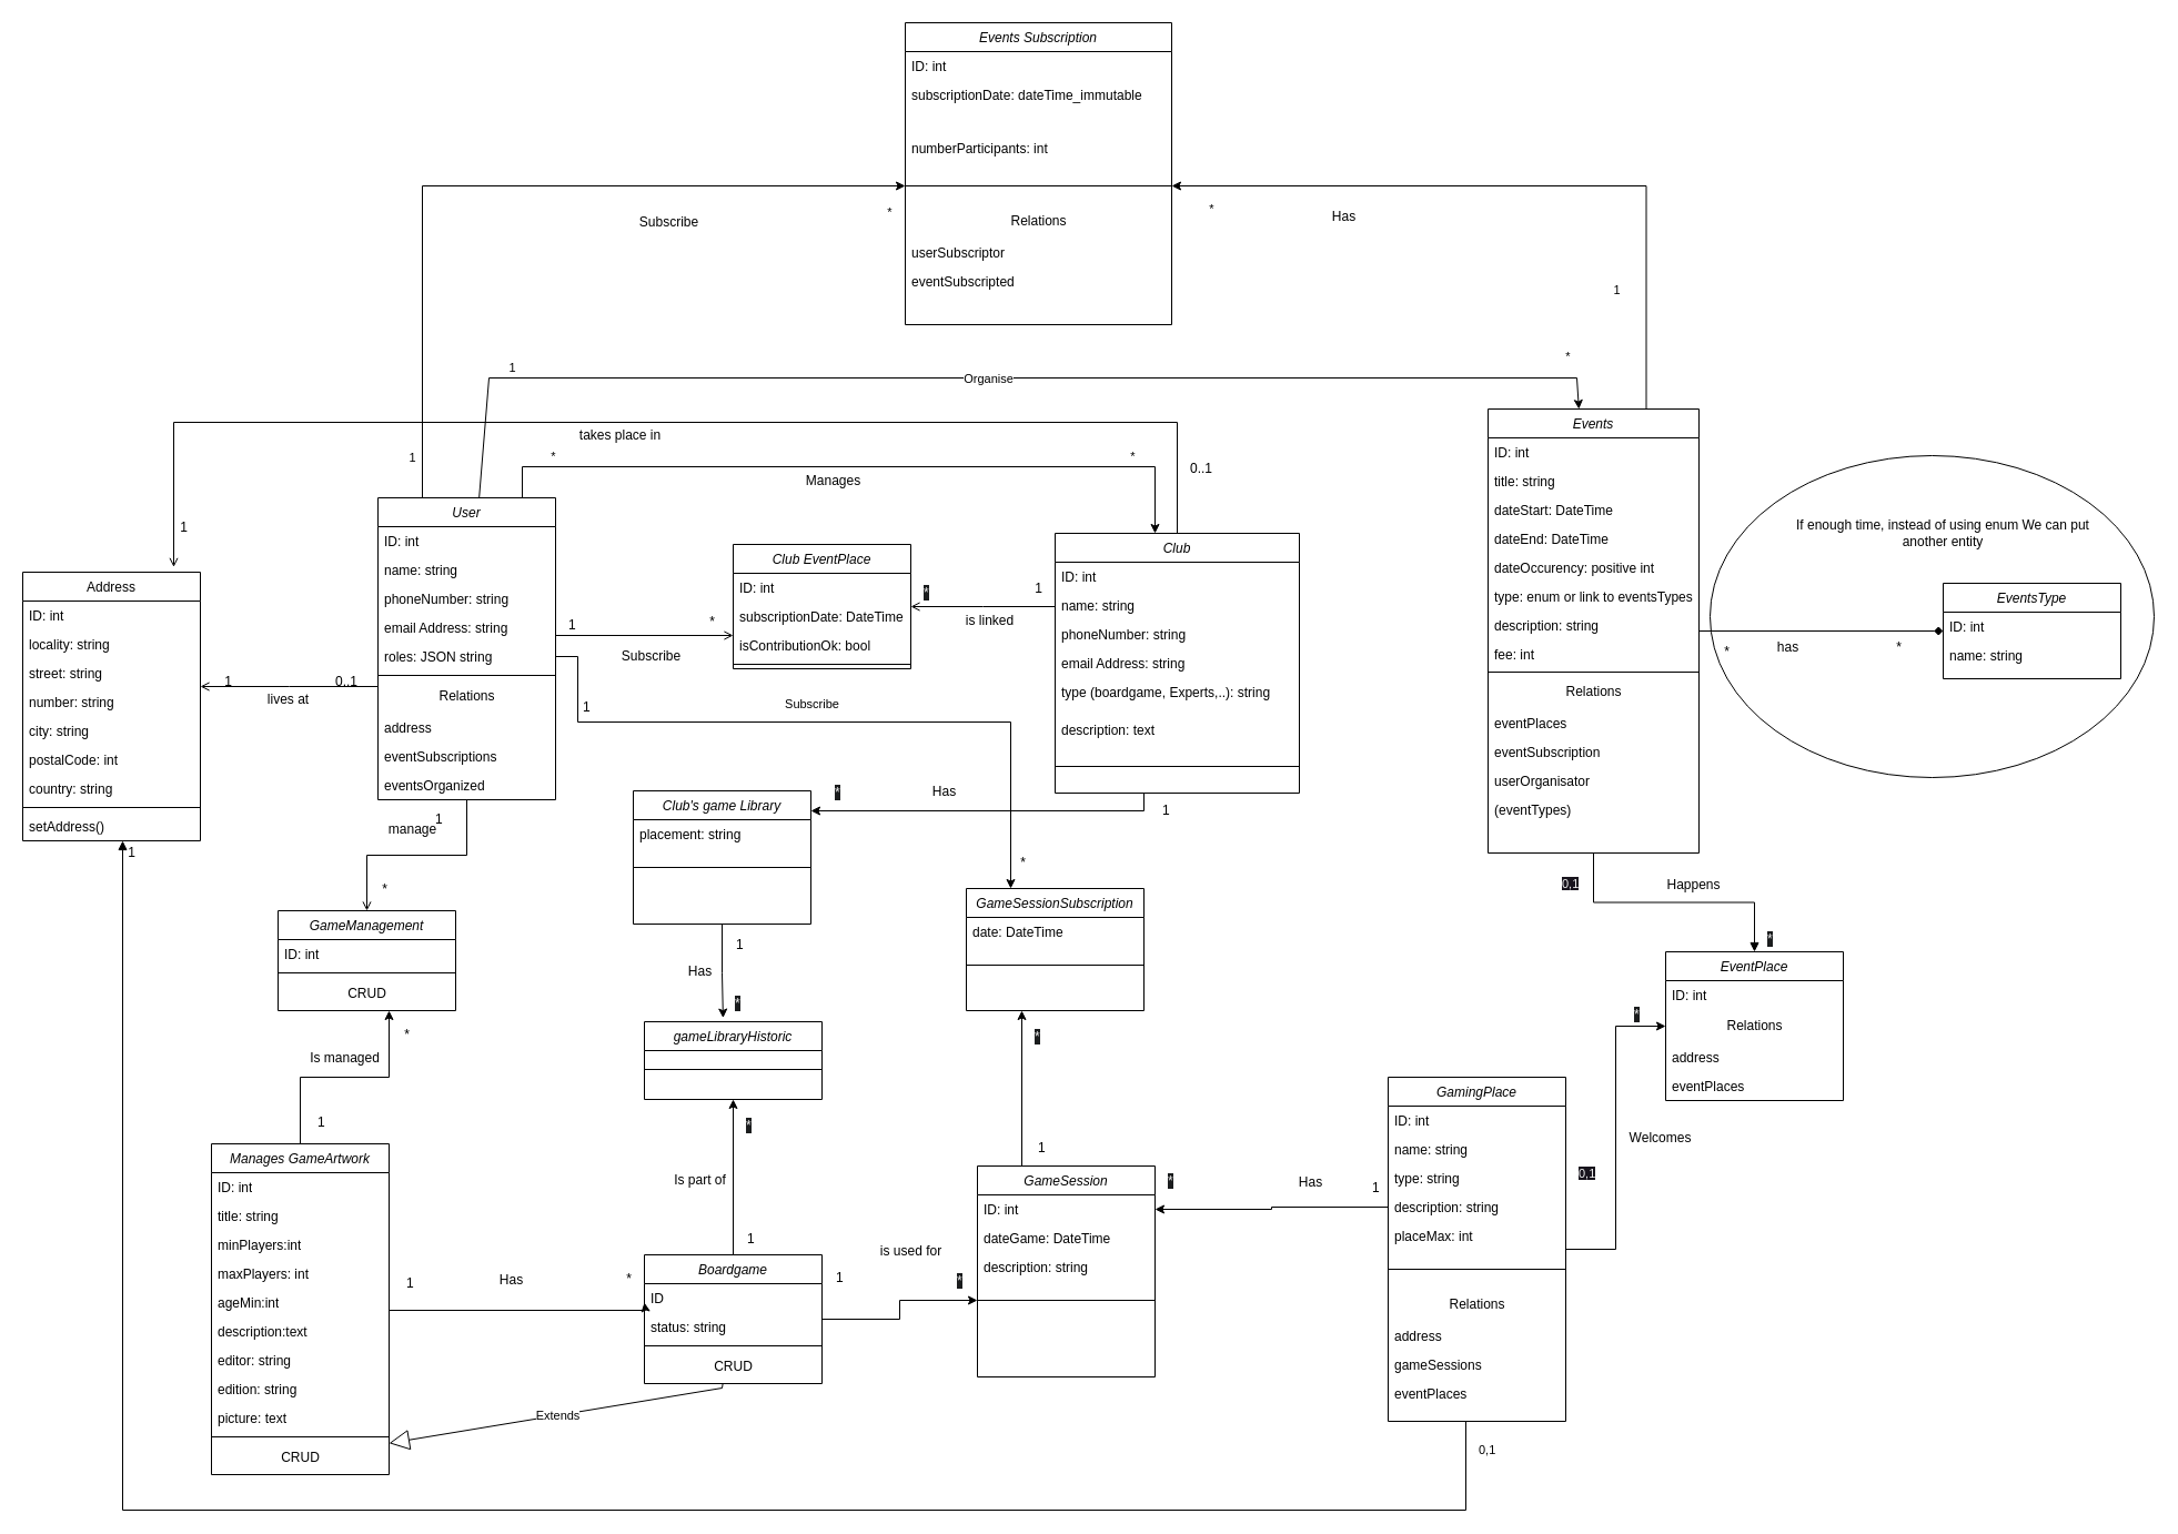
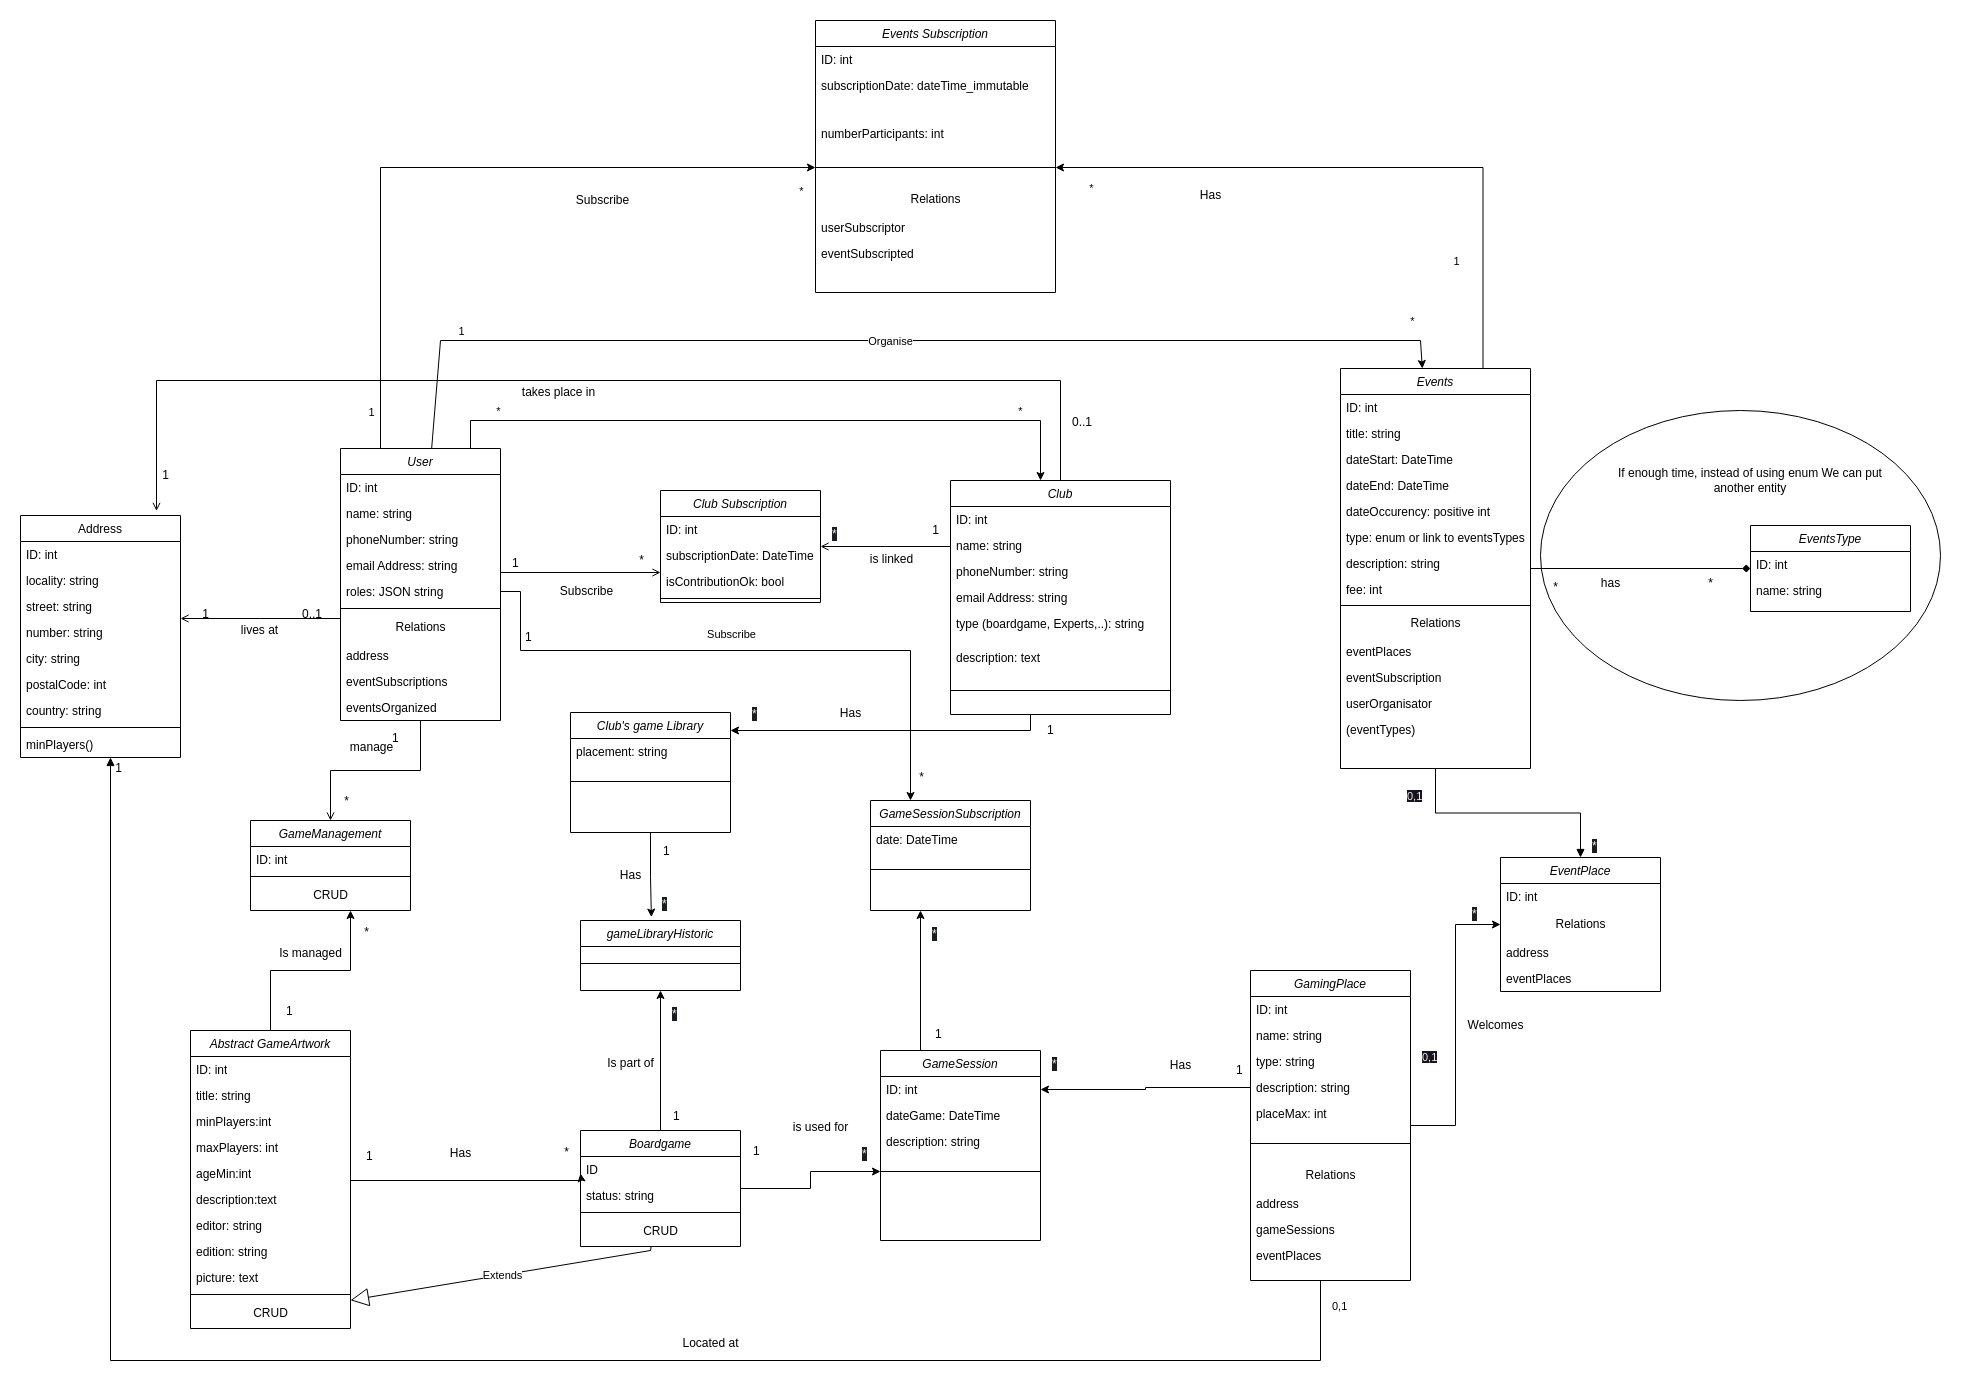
- <mxCell id="202" value="Manages" style="text;html=1;align=center;verticalAlign=middle;resizable=0;points=[];autosize=1;strokeColor=none;fillColor=none;" vertex="1" parent="1"><mxGeometry x="715" y="418" width="70" height="30" as="geometry" /></mxCell>
- <mxCell id="29" value="Club EventPlace" style="swimlane;fontStyle=2;align=center;verticalAlign=top;childLayout=stackLayout;horizontal=1;startSize=26;horizontalStack=0;resizeParent=1;resizeLast=0;collapsible=1;marginBottom=0;rounded=0;shadow=0;strokeWidth=1;" parent="1" vertex="1"><mxGeometry x="660" y="490" width="160" height="112" as="geometry"><mxRectangle x="230" y="140" width="160" height="26" as="alternateBounds" /></mxGeometry></mxCell>
+ <mxCell id="29" value="Club Subscription" style="swimlane;fontStyle=2;align=center;verticalAlign=top;childLayout=stackLayout;horizontal=1;startSize=26;horizontalStack=0;resizeParent=1;resizeLast=0;collapsible=1;marginBottom=0;rounded=0;shadow=0;strokeWidth=1;" parent="1" vertex="1"><mxGeometry x="660" y="490" width="160" height="112" as="geometry"><mxRectangle x="230" y="140" width="160" height="26" as="alternateBounds" /></mxGeometry></mxCell>
- <mxCell id="24" value="setAddress()" style="text;align=left;verticalAlign=top;spacingLeft=4;spacingRight=4;overflow=hidden;rotatable=0;points=[[0,0.5],[1,0.5]];portConstraint=eastwest;rounded=0;shadow=0;html=0;" parent="15" vertex="1"><mxGeometry y="216" width="160" height="26" as="geometry" /></mxCell>
+ <mxCell id="24" value="minPlayers()" style="text;align=left;verticalAlign=top;spacingLeft=4;spacingRight=4;overflow=hidden;rotatable=0;points=[[0,0.5],[1,0.5]];portConstraint=eastwest;rounded=0;shadow=0;html=0;" parent="15" vertex="1"><mxGeometry y="216" width="160" height="26" as="geometry" /></mxCell>
- <mxCell id="141" value="Happens" style="text;html=1;align=center;verticalAlign=middle;resizable=0;points=[];autosize=1;strokeColor=none;fillColor=none;" parent="1" vertex="1"><mxGeometry x="1490" y="782" width="70" height="30" as="geometry" /></mxCell>
- <mxCell id="105" value="Manages GameArtwork" style="swimlane;fontStyle=2;align=center;verticalAlign=top;childLayout=stackLayout;horizontal=1;startSize=26;horizontalStack=0;resizeParent=1;resizeLast=0;collapsible=1;marginBottom=0;rounded=0;shadow=0;strokeWidth=1;" parent="1" vertex="1"><mxGeometry x="190" y="1030" width="160" height="298" as="geometry"><mxRectangle x="230" y="140" width="160" height="26" as="alternateBounds" /></mxGeometry></mxCell>
+ <mxCell id="105" value="Abstract GameArtwork" style="swimlane;fontStyle=2;align=center;verticalAlign=top;childLayout=stackLayout;horizontal=1;startSize=26;horizontalStack=0;resizeParent=1;resizeLast=0;collapsible=1;marginBottom=0;rounded=0;shadow=0;strokeWidth=1;" parent="1" vertex="1"><mxGeometry x="190" y="1030" width="160" height="298" as="geometry"><mxRectangle x="230" y="140" width="160" height="26" as="alternateBounds" /></mxGeometry></mxCell>
+ <mxCell id="142" value="Located at" style="text;html=1;align=center;verticalAlign=middle;resizable=0;points=[];autosize=1;strokeColor=none;fillColor=none;" parent="1" vertex="1"><mxGeometry x="670" y="1328" width="80" height="30" as="geometry" /></mxCell>
